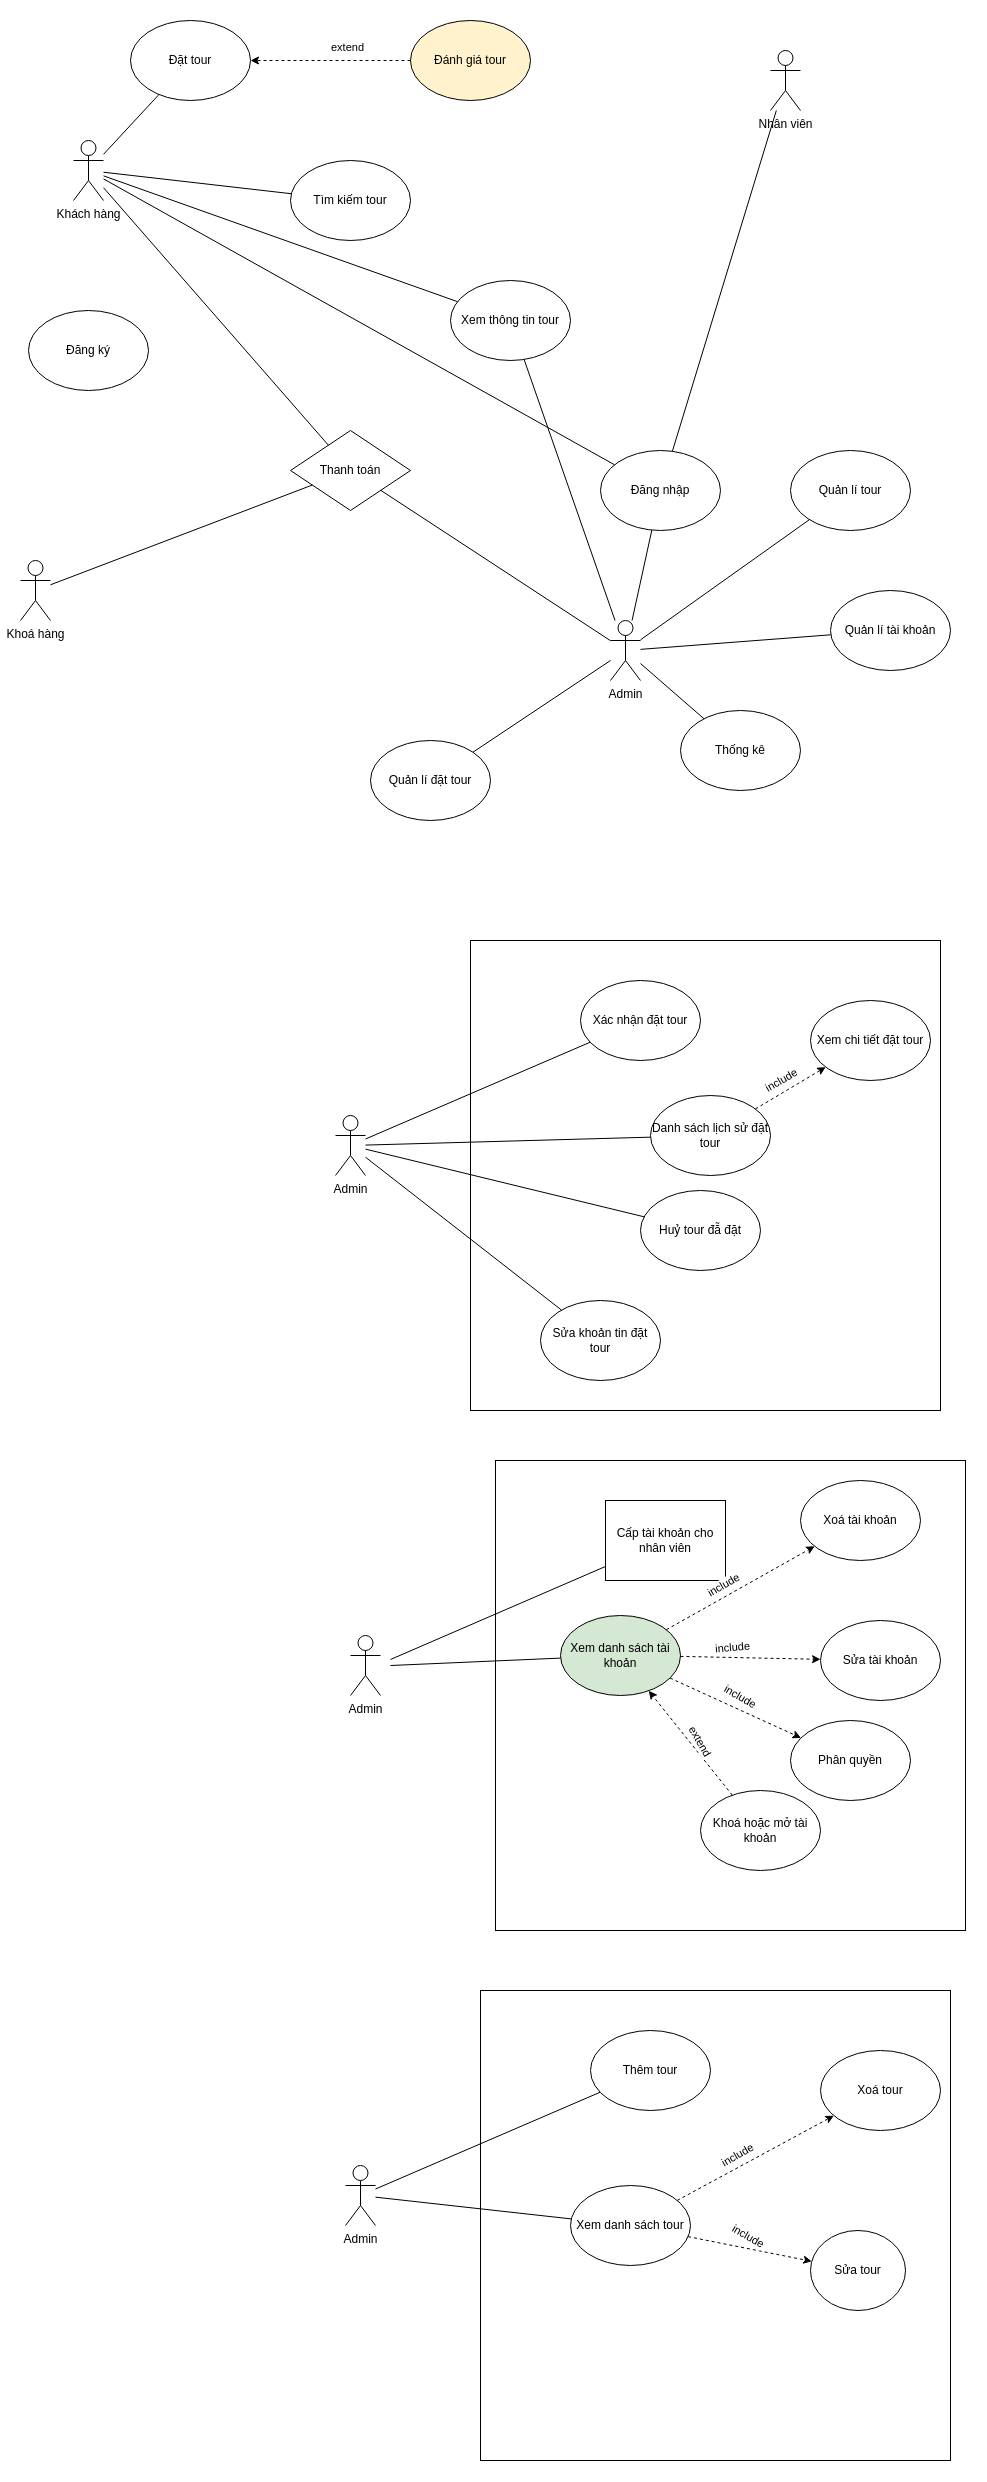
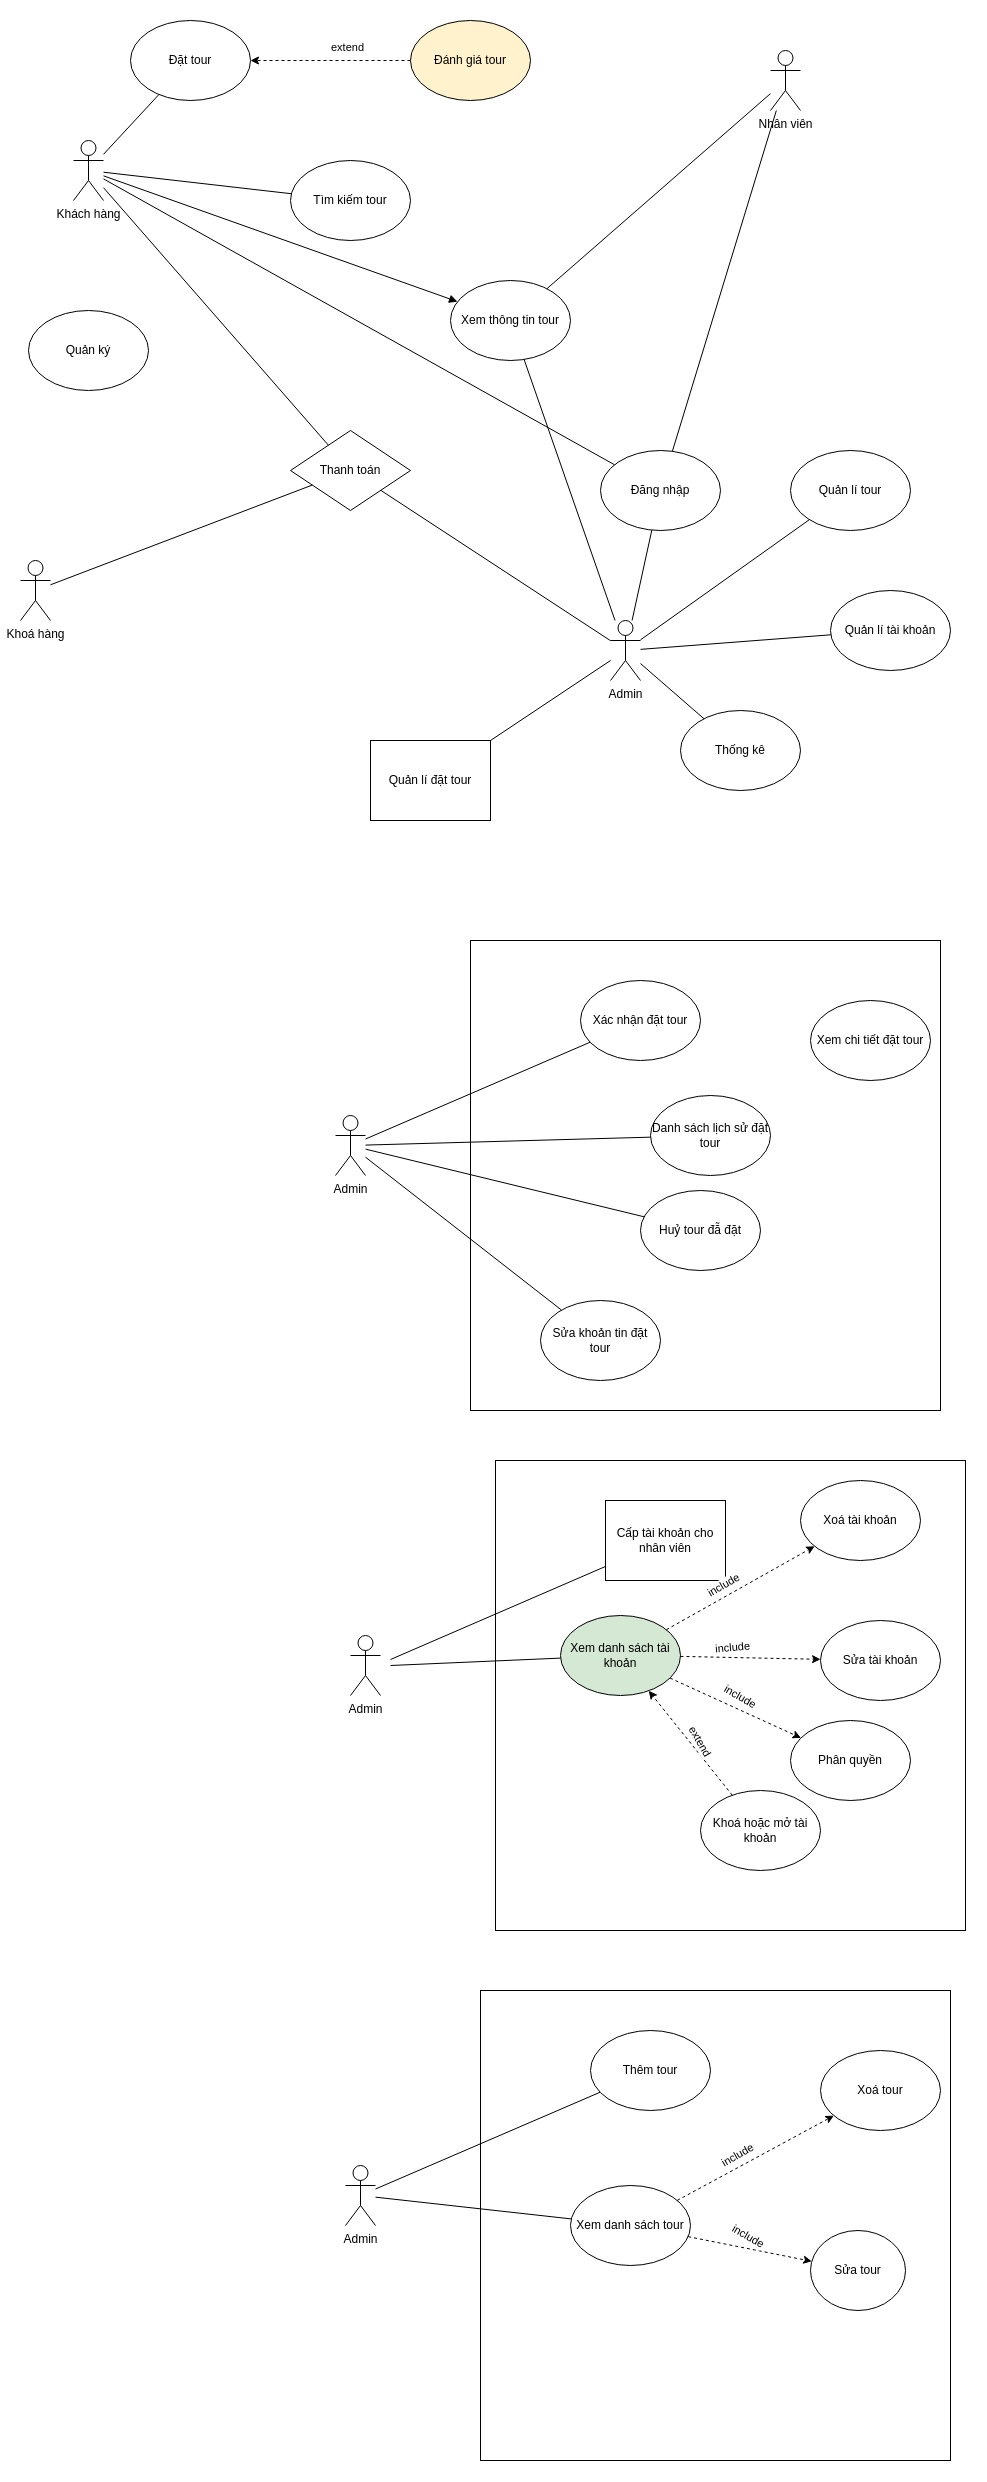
+ <mxCell id="22" value="" style="endArrow=none;html=1;rounded=0;" edge="1" parent="1" source="5" target="7"><mxGeometry width="50" height="50" relative="1" as="geometry"><mxPoint x="410" y="460" as="sourcePoint" /><mxPoint x="460" y="410" as="targetPoint" /></mxGeometry></mxCell>
- <mxCell id="21" value="" style="endArrow=none;html=1;rounded=0;" edge="1" parent="1" source="2" target="7"><mxGeometry width="50" height="50" relative="1" as="geometry"><mxPoint x="410" y="460" as="sourcePoint" /><mxPoint x="460" y="410" as="targetPoint" /></mxGeometry></mxCell>
+ <mxCell id="21" value="" style="endArrow=block;html=1;rounded=0;" edge="1" parent="1" source="2" target="7"><mxGeometry width="50" height="50" relative="1" as="geometry"><mxPoint x="410" y="460" as="sourcePoint" /><mxPoint x="460" y="410" as="targetPoint" /></mxGeometry></mxCell>
- <mxCell id="16" value="Đăng ký" style="ellipse;whiteSpace=wrap;html=1;" vertex="1" parent="1"><mxGeometry x="28" y="310" width="120" height="80" as="geometry" /></mxCell>
+ <mxCell id="16" value="Quản ký" style="ellipse;whiteSpace=wrap;html=1;" vertex="1" parent="1"><mxGeometry x="28" y="310" width="120" height="80" as="geometry" /></mxCell>
- <mxCell id="12" value="Quản lí đặt tour" style="ellipse;whiteSpace=wrap;html=1;" vertex="1" parent="1"><mxGeometry x="370" y="740" width="120" height="80" as="geometry" /></mxCell>
+ <mxCell id="12" value="Quản lí đặt tour" style="whiteSpace=wrap;html=1;rounded=0;" vertex="1" parent="1"><mxGeometry x="370" y="740" width="120" height="80" as="geometry" /></mxCell>
- <mxCell id="43" value="" style="endArrow=classic;html=1;rounded=0;dashed=1;" edge="1" parent="1" source="35" target="42"><mxGeometry width="50" height="50" relative="1" as="geometry"><mxPoint x="490" y="1240" as="sourcePoint" /><mxPoint x="540" y="1190" as="targetPoint" /></mxGeometry></mxCell>
- <mxCell id="44" value="include" style="edgeLabel;html=1;align=center;verticalAlign=middle;resizable=0;points=[];rotation=-30;" connectable="0" vertex="1" parent="43"><mxGeometry x="-0.204" y="-2" relative="1" as="geometry"><mxPoint x="-4" y="-13" as="offset" /></mxGeometry></mxCell>
